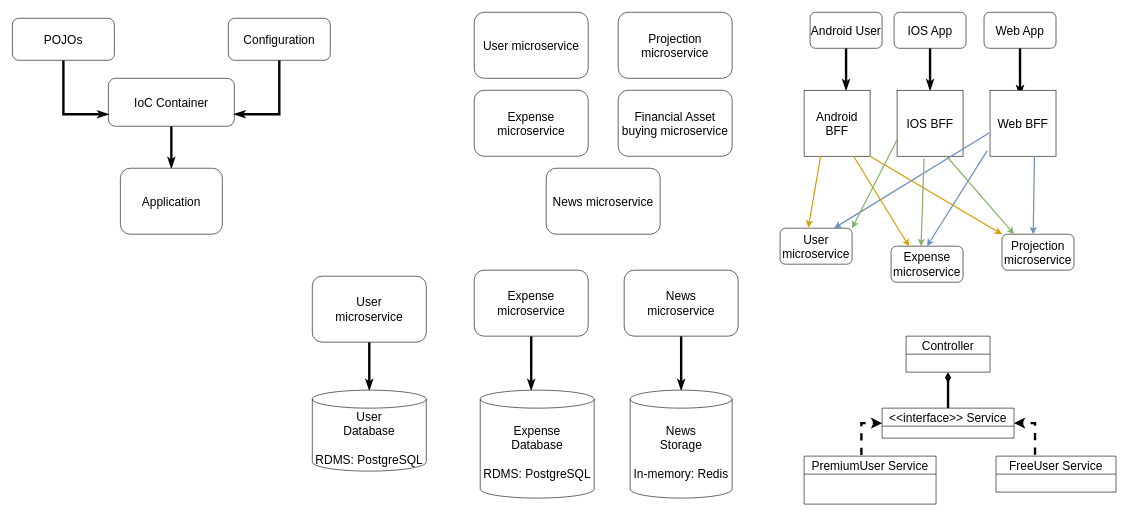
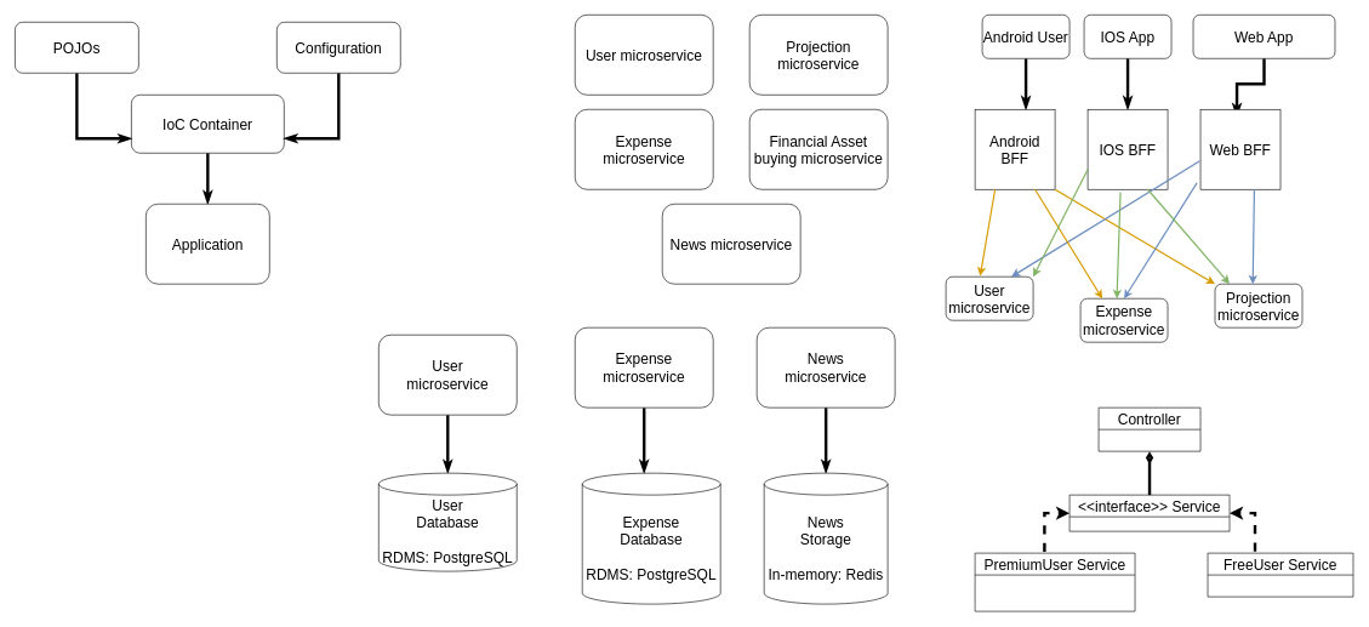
- <mxCell id="35" value="Web App" style="rounded=1;whiteSpace=wrap;html=1;fontSize=20;" vertex="1" parent="1"><mxGeometry x="1640" y="20" width="120" height="60" as="geometry" /></mxCell>
+ <mxCell id="35" value="Web App" style="rounded=1;whiteSpace=wrap;html=1;fontSize=20;" vertex="1" parent="1"><mxGeometry x="1640" y="20" width="195" height="60" as="geometry" /></mxCell>
